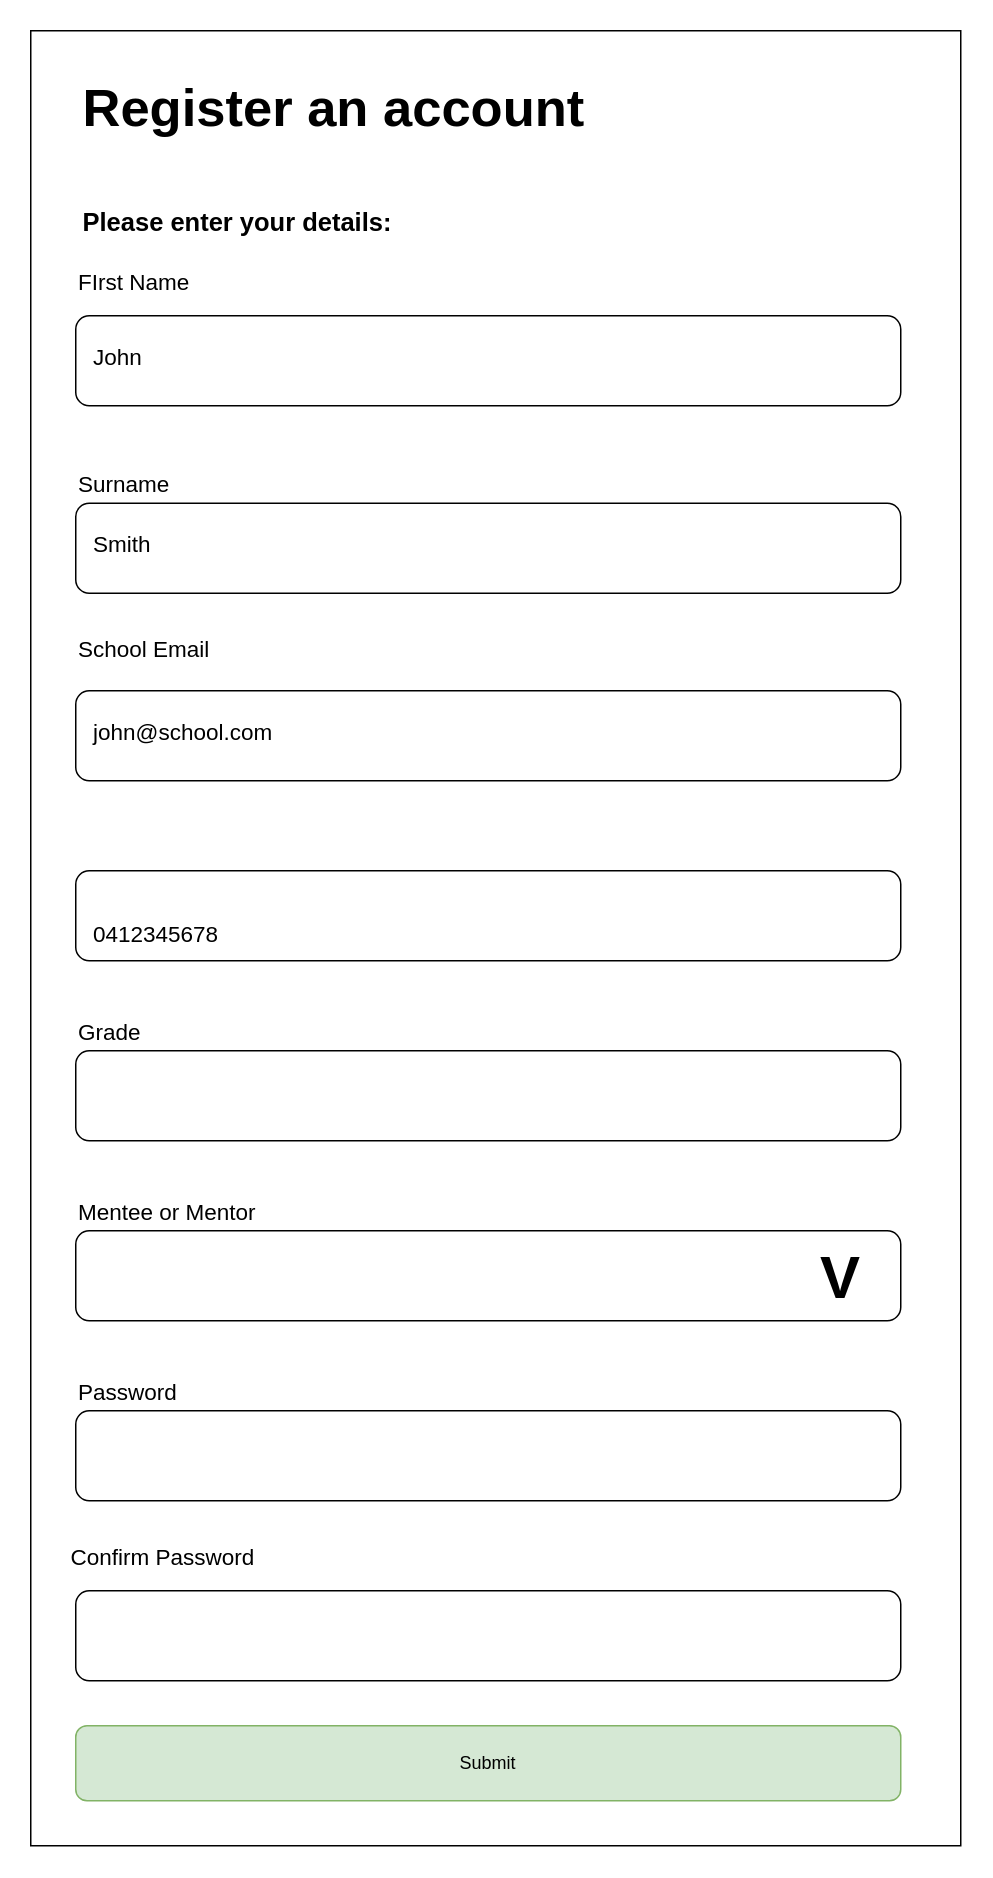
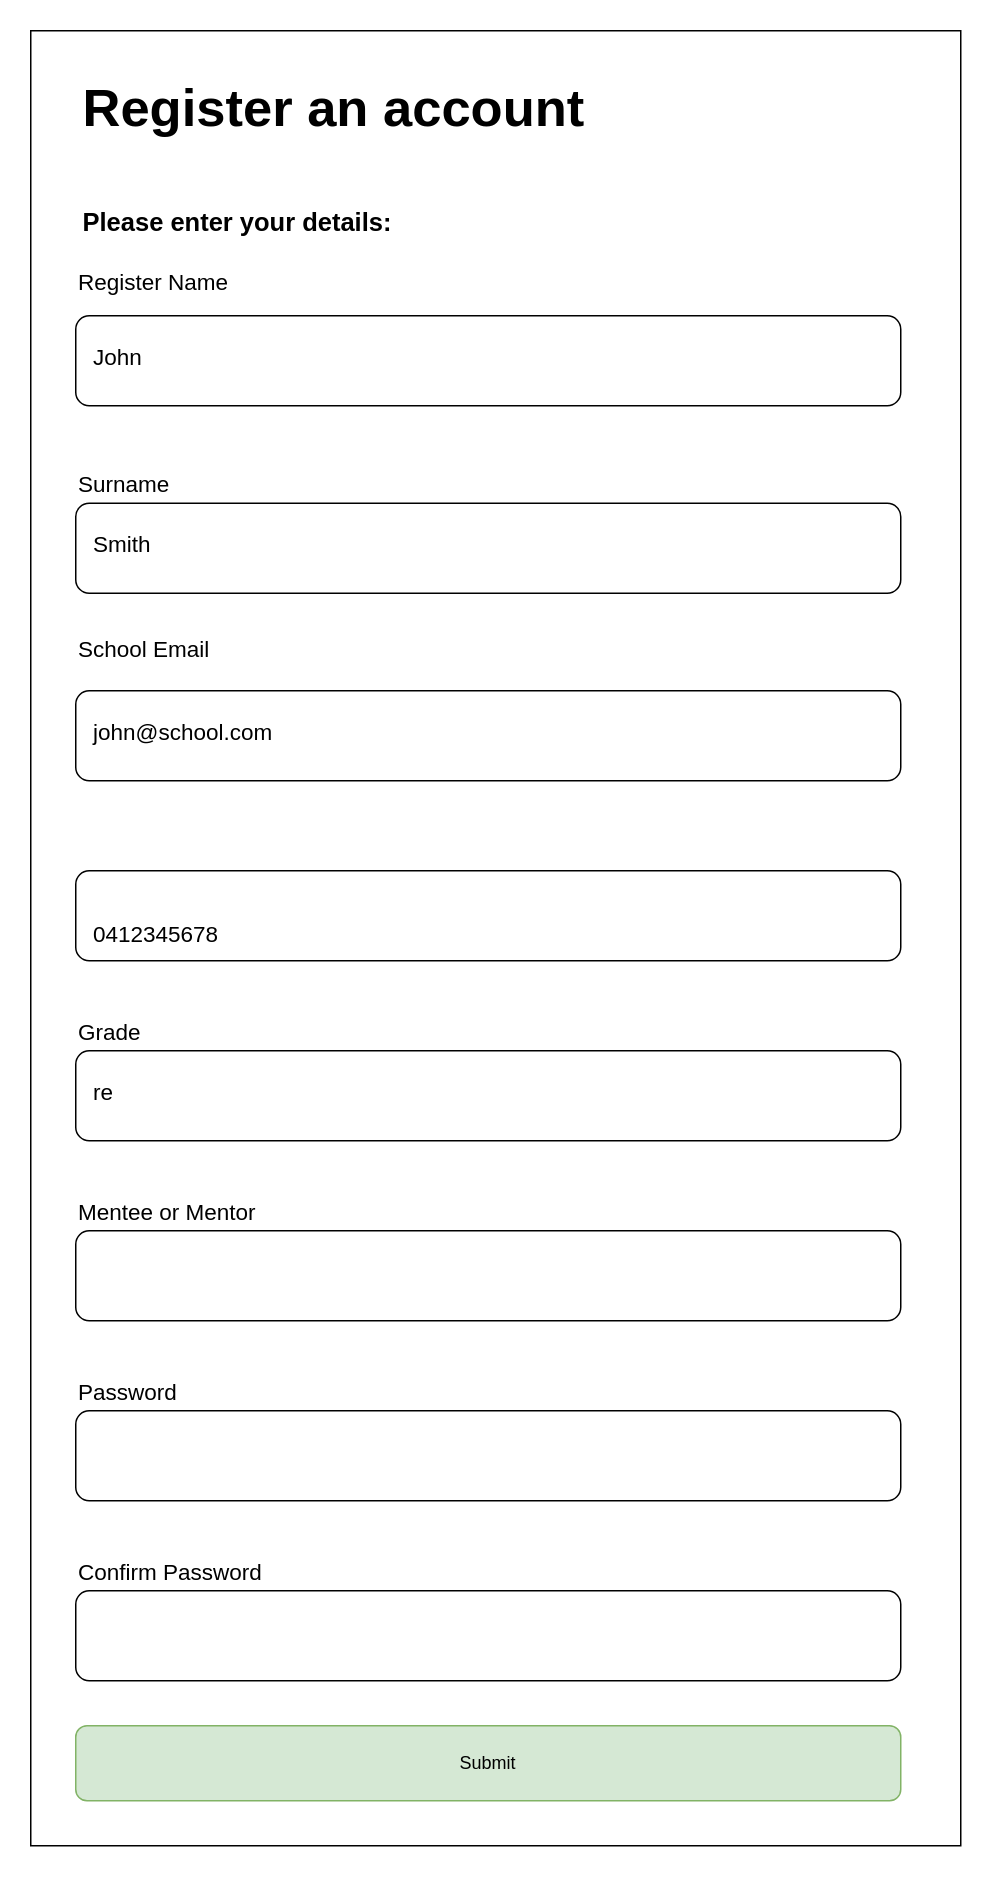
- <mxCell id="7" value="&lt;font style=&quot;font-size: 15px;&quot;&gt;FIrst Name&lt;/font&gt;" style="text;html=1;strokeColor=none;fillColor=none;align=left;verticalAlign=middle;whiteSpace=wrap;rounded=0;fontSize=35;" parent="1" vertex="1"><mxGeometry x="50" y="160" width="140" height="40" as="geometry" /></mxCell>
+ <mxCell id="7" value="&lt;font style=&quot;font-size: 15px;&quot;&gt;Register Name&lt;/font&gt;" style="text;html=1;strokeColor=none;fillColor=none;align=left;verticalAlign=middle;whiteSpace=wrap;rounded=0;fontSize=35;" parent="1" vertex="1"><mxGeometry x="50" y="160" width="140" height="40" as="geometry" /></mxCell>
+ <mxCell id="19" value="&lt;font style=&quot;font-size: 15px;&quot;&gt;re&lt;/font&gt;" style="text;html=1;strokeColor=none;fillColor=none;align=left;verticalAlign=middle;whiteSpace=wrap;rounded=0;fontSize=35;" vertex="1" parent="1"><mxGeometry x="60" y="700" width="350" height="40" as="geometry" /></mxCell>
- <mxCell id="26" value="V" style="text;html=1;strokeColor=none;fillColor=none;align=center;verticalAlign=middle;whiteSpace=wrap;rounded=0;fontSize=40;fontStyle=1" vertex="1" parent="1"><mxGeometry x="530" y="835" width="60" height="30" as="geometry" /></mxCell>
- <mxCell id="25" value="&lt;font style=&quot;font-size: 15px;&quot;&gt;Confirm Password&lt;/font&gt;" style="text;html=1;strokeColor=none;fillColor=none;align=left;verticalAlign=middle;whiteSpace=wrap;rounded=0;fontSize=35;" vertex="1" parent="1"><mxGeometry x="45" y="1010" width="380" height="40" as="geometry" /></mxCell>
+ <mxCell id="25" value="&lt;font style=&quot;font-size: 15px;&quot;&gt;Confirm Password&lt;/font&gt;" style="text;html=1;strokeColor=none;fillColor=none;align=left;verticalAlign=middle;whiteSpace=wrap;rounded=0;fontSize=35;" vertex="1" parent="1"><mxGeometry x="50" y="1020" width="380" height="40" as="geometry" /></mxCell>
